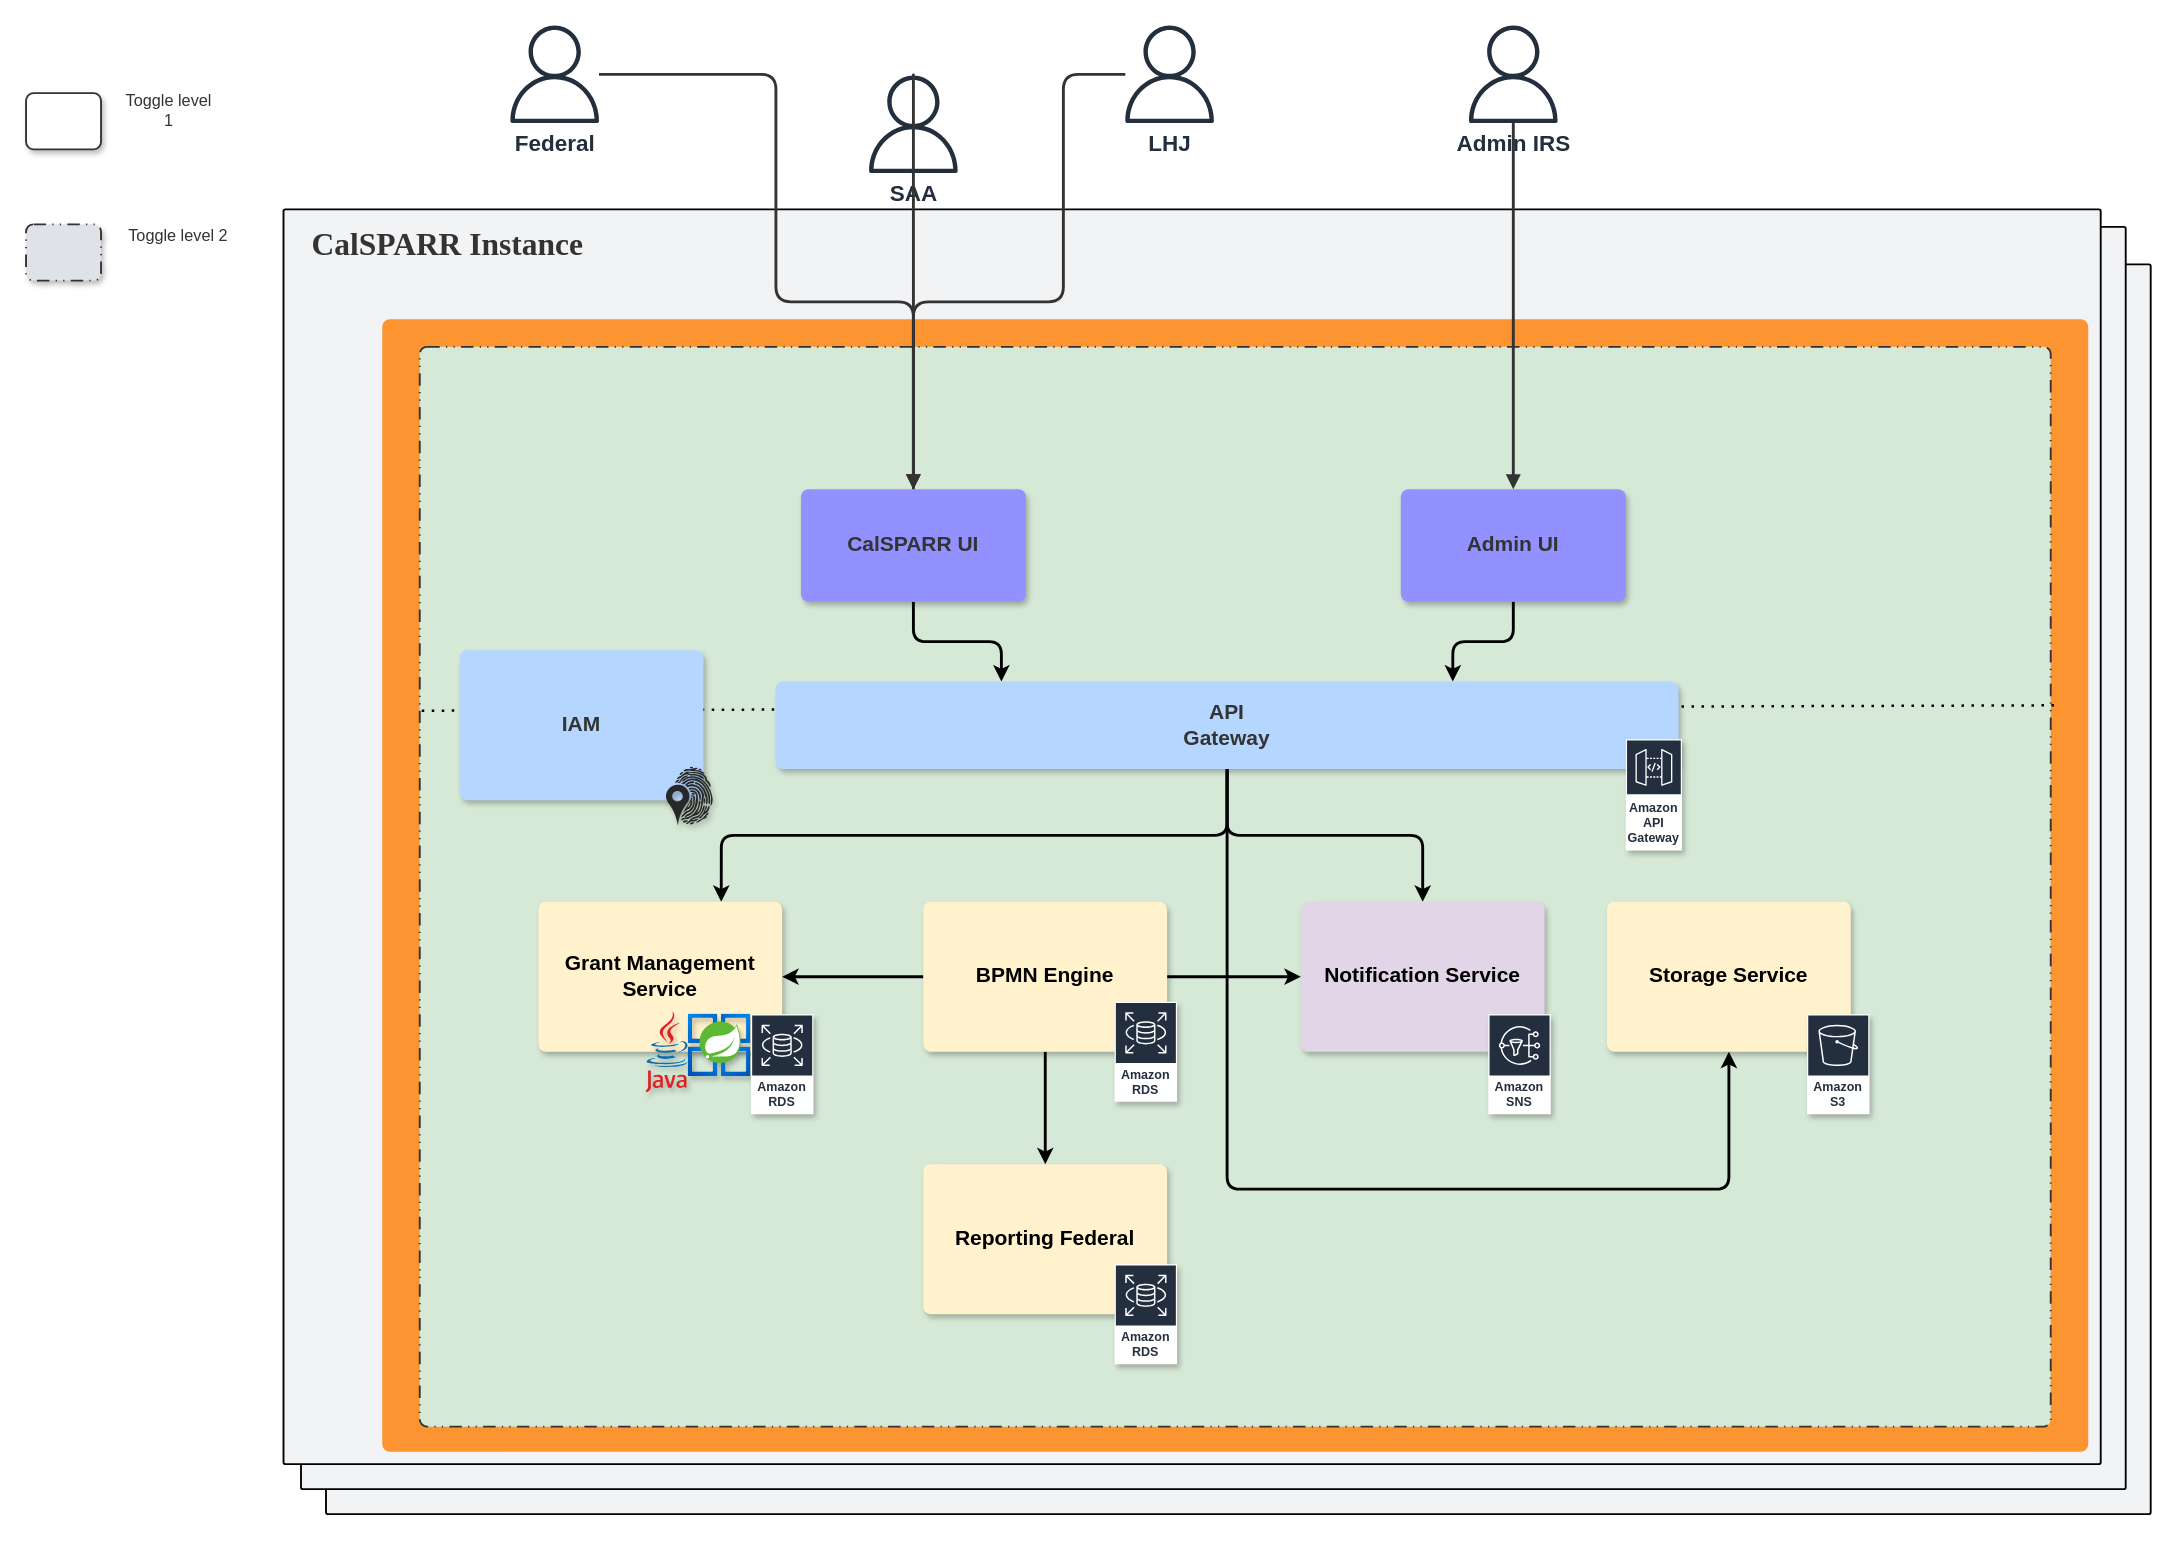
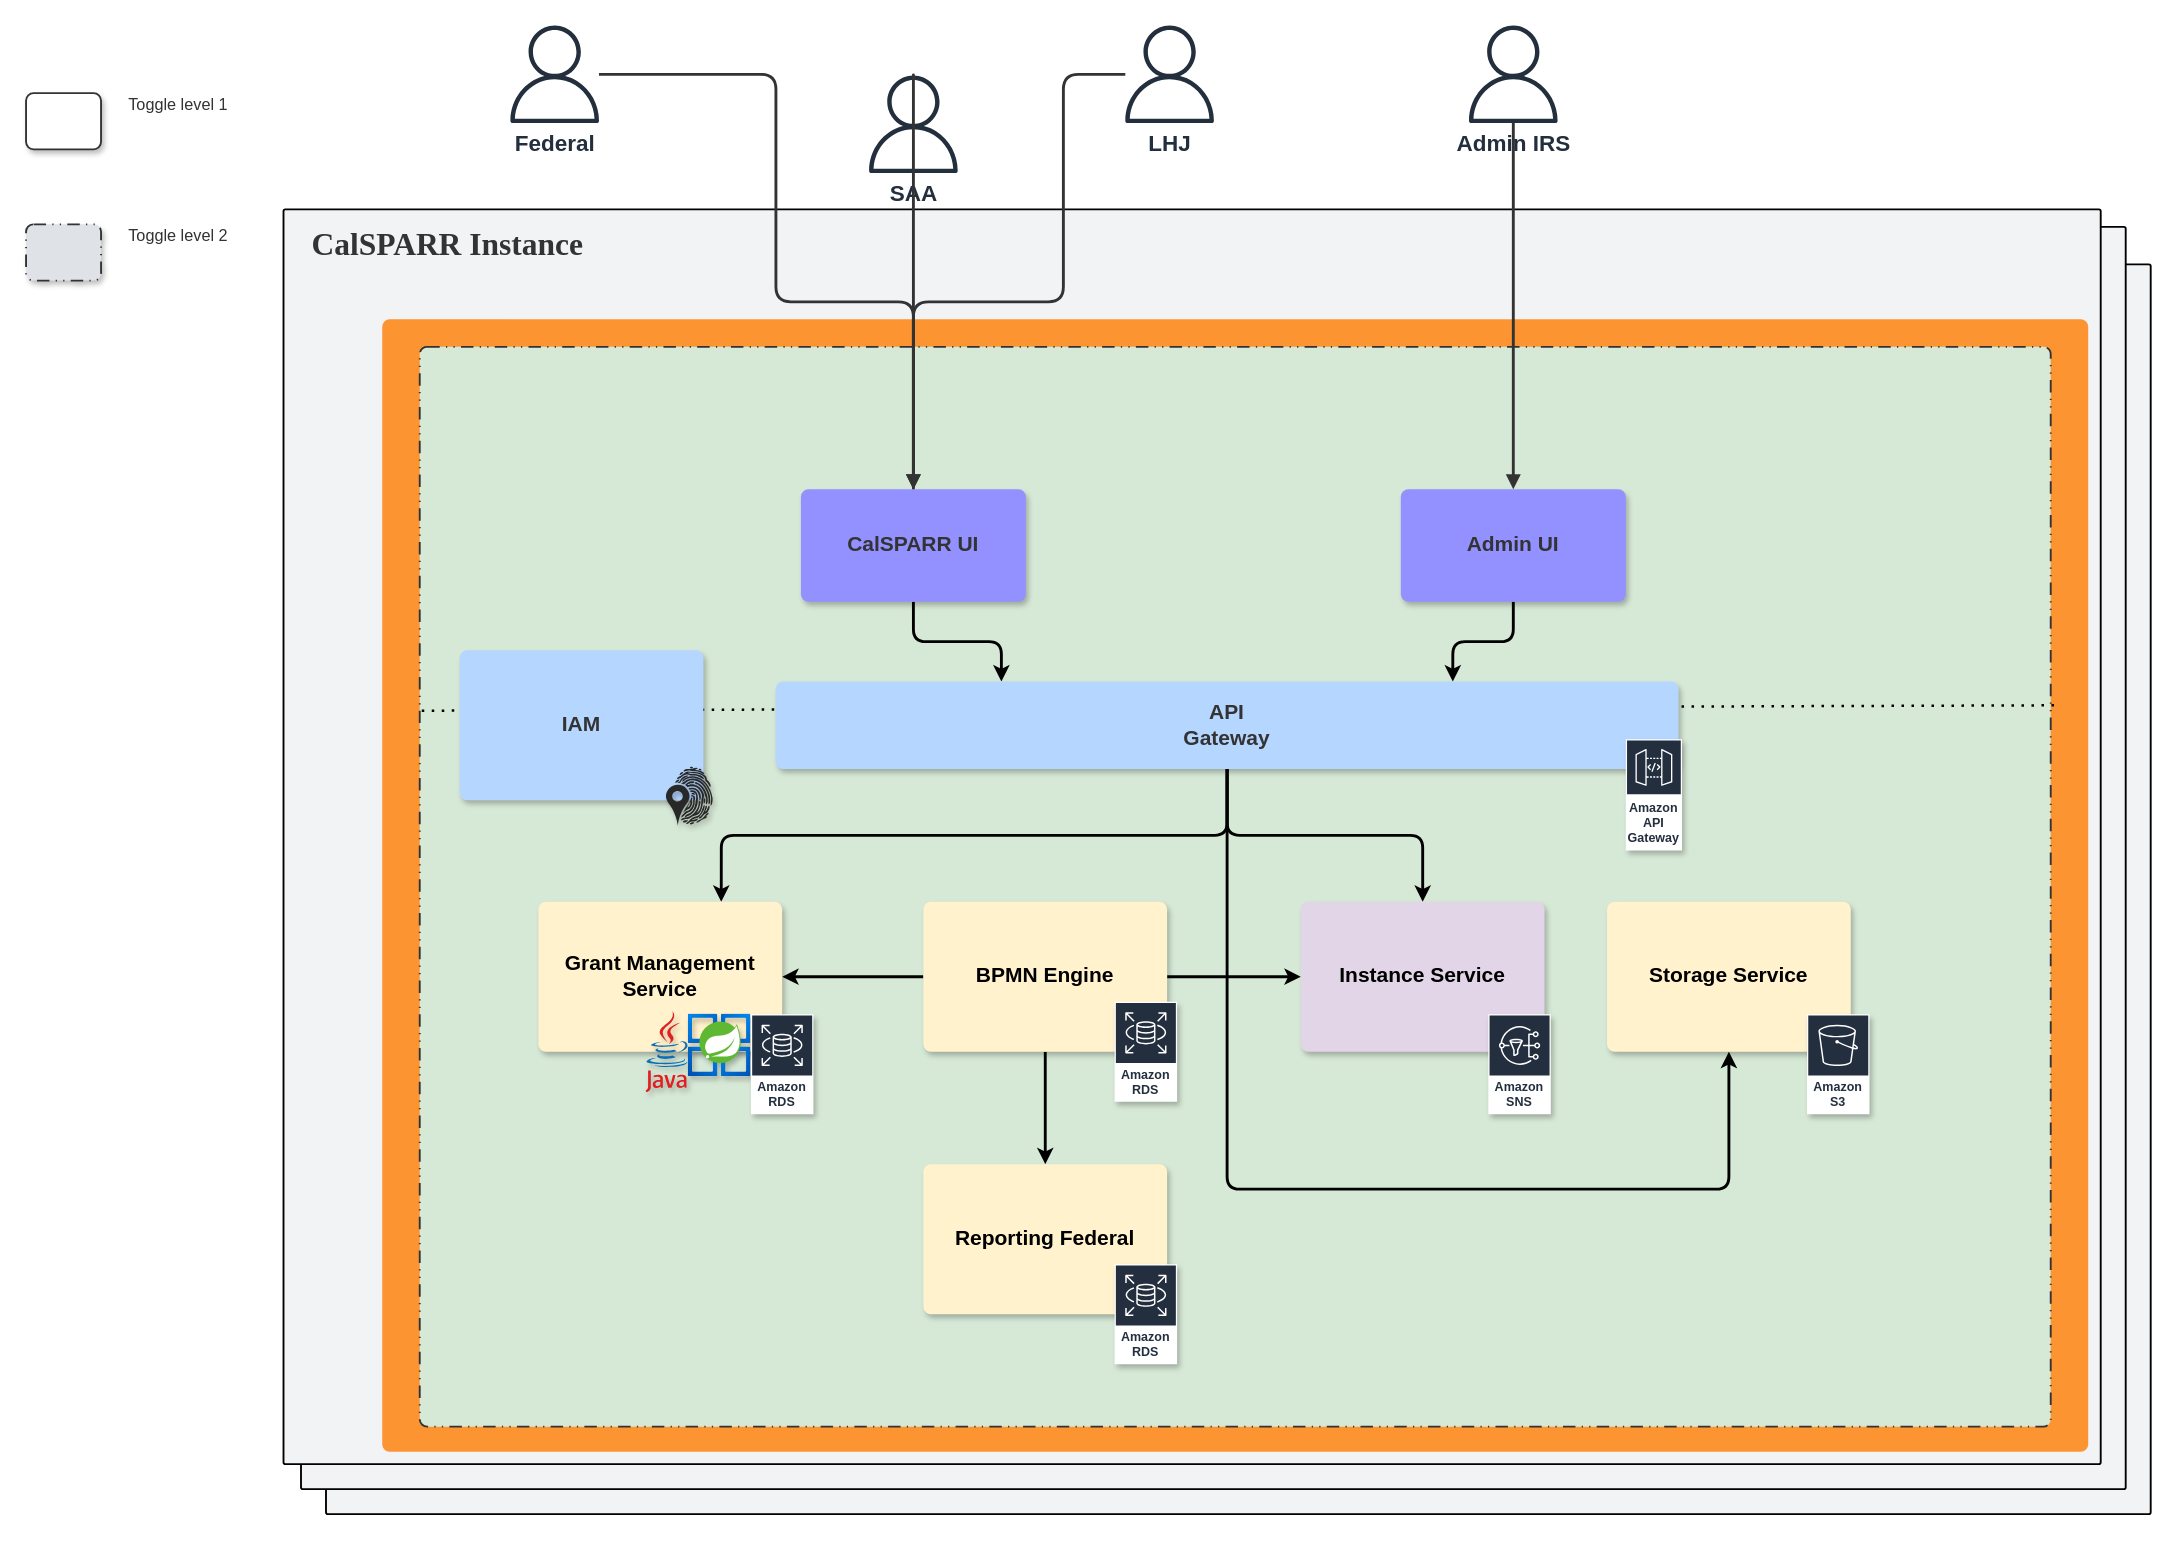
- <mxCell id="6" value="Toggle level 1" style="html=1;overflow=block;blockSpacing=1;whiteSpace=wrap;fontSize=13;fontColor=#333333;align=center;spacing=3.8;strokeOpacity=0;fillOpacity=0;rounded=1;absoluteArcSize=1;arcSize=12;fillColor=#ffffff;strokeWidth=0.8;lucidId=hQwWpazRpdXx;" parent="1" vertex="1"><mxGeometry x="97" y="68" width="75" height="40" as="geometry" /></mxCell>
+ <mxCell id="6" value="Toggle level 1" style="html=1;overflow=block;blockSpacing=1;whiteSpace=wrap;fontSize=13;fontColor=#333333;align=center;spacing=3.8;strokeOpacity=0;fillOpacity=0;rounded=1;absoluteArcSize=1;arcSize=12;fillColor=#ffffff;strokeWidth=0.8;lucidId=hQwWpazRpdXx;" parent="1" vertex="1"><mxGeometry x="97" y="68" width="90" height="30" as="geometry" /></mxCell>
- <mxCell id="44" value="Notification Service" style="html=1;overflow=block;blockSpacing=1;whiteSpace=wrap;fontSize=16.8;fontStyle=1;align=center;spacing=9;strokeOpacity=0;fillOpacity=100;rounded=1;absoluteArcSize=1;arcSize=12;fillColor=#e1d5e7;strokeWidth=1.5;lucidId=G01s0ZZrJJ_t;glass=0;shadow=1;strokeColor=#9673a6;" vertex="1" parent="1"><mxGeometry x="1040" y="721" width="195" height="120" as="geometry" /></mxCell>
+ <mxCell id="44" value="Instance Service" style="html=1;overflow=block;blockSpacing=1;whiteSpace=wrap;fontSize=16.8;fontStyle=1;align=center;spacing=9;strokeOpacity=0;fillOpacity=100;rounded=1;absoluteArcSize=1;arcSize=12;fillColor=#e1d5e7;strokeWidth=1.5;lucidId=G01s0ZZrJJ_t;glass=0;shadow=1;strokeColor=#9673a6;" vertex="1" parent="1"><mxGeometry x="1040" y="721" width="195" height="120" as="geometry" /></mxCell>
